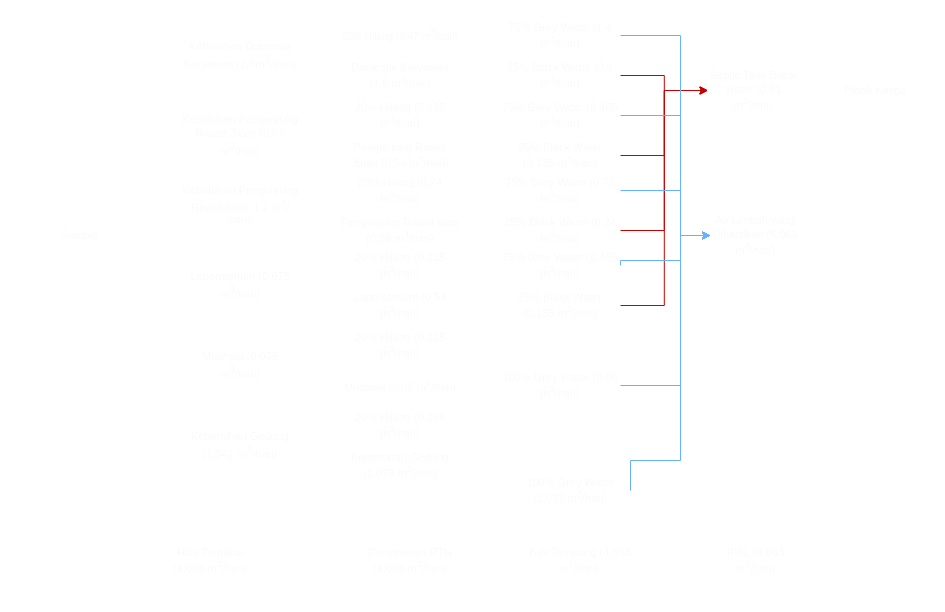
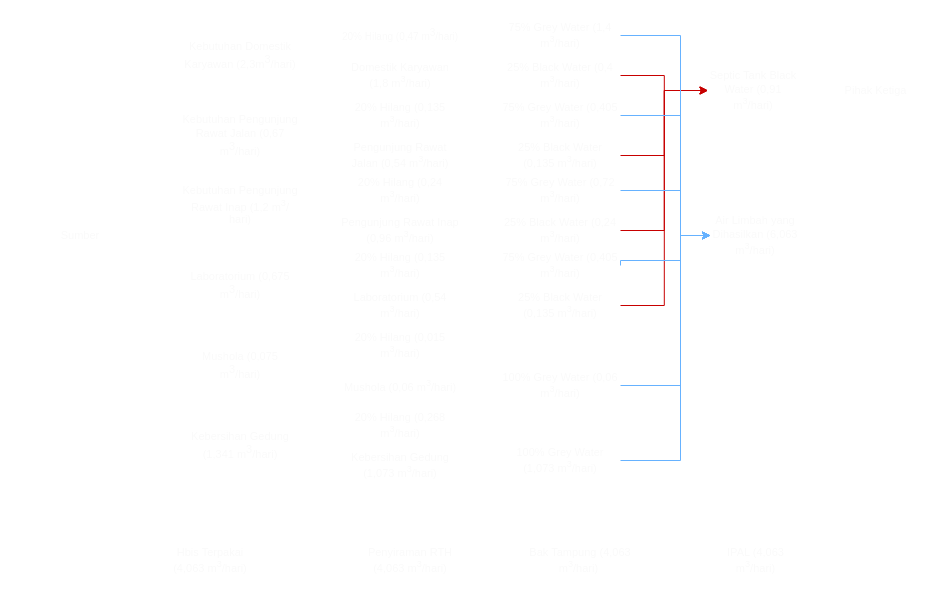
- <mxCell id="58" value="100% Grey Water (1,073 m&lt;sup&gt;3&lt;/sup&gt;/hari)" style="whiteSpace=wrap;html=1;fontSize=11;rounded=1;strokeColor=#FFFFFF;fontColor=#FAFAFA;labelBackgroundColor=none;labelBorderColor=none;fillColor=none;" parent="1" vertex="1"><mxGeometry x="510" y="475" width="120" height="30" as="geometry" /></mxCell>
+ <mxCell id="58" value="100% Grey Water (1,073 m&lt;sup&gt;3&lt;/sup&gt;/hari)" style="whiteSpace=wrap;html=1;fontSize=11;rounded=1;strokeColor=#FFFFFF;fontColor=#FAFAFA;labelBackgroundColor=none;labelBorderColor=none;fillColor=none;" parent="1" vertex="1"><mxGeometry x="500" y="445" width="120" height="30" as="geometry" /></mxCell>
